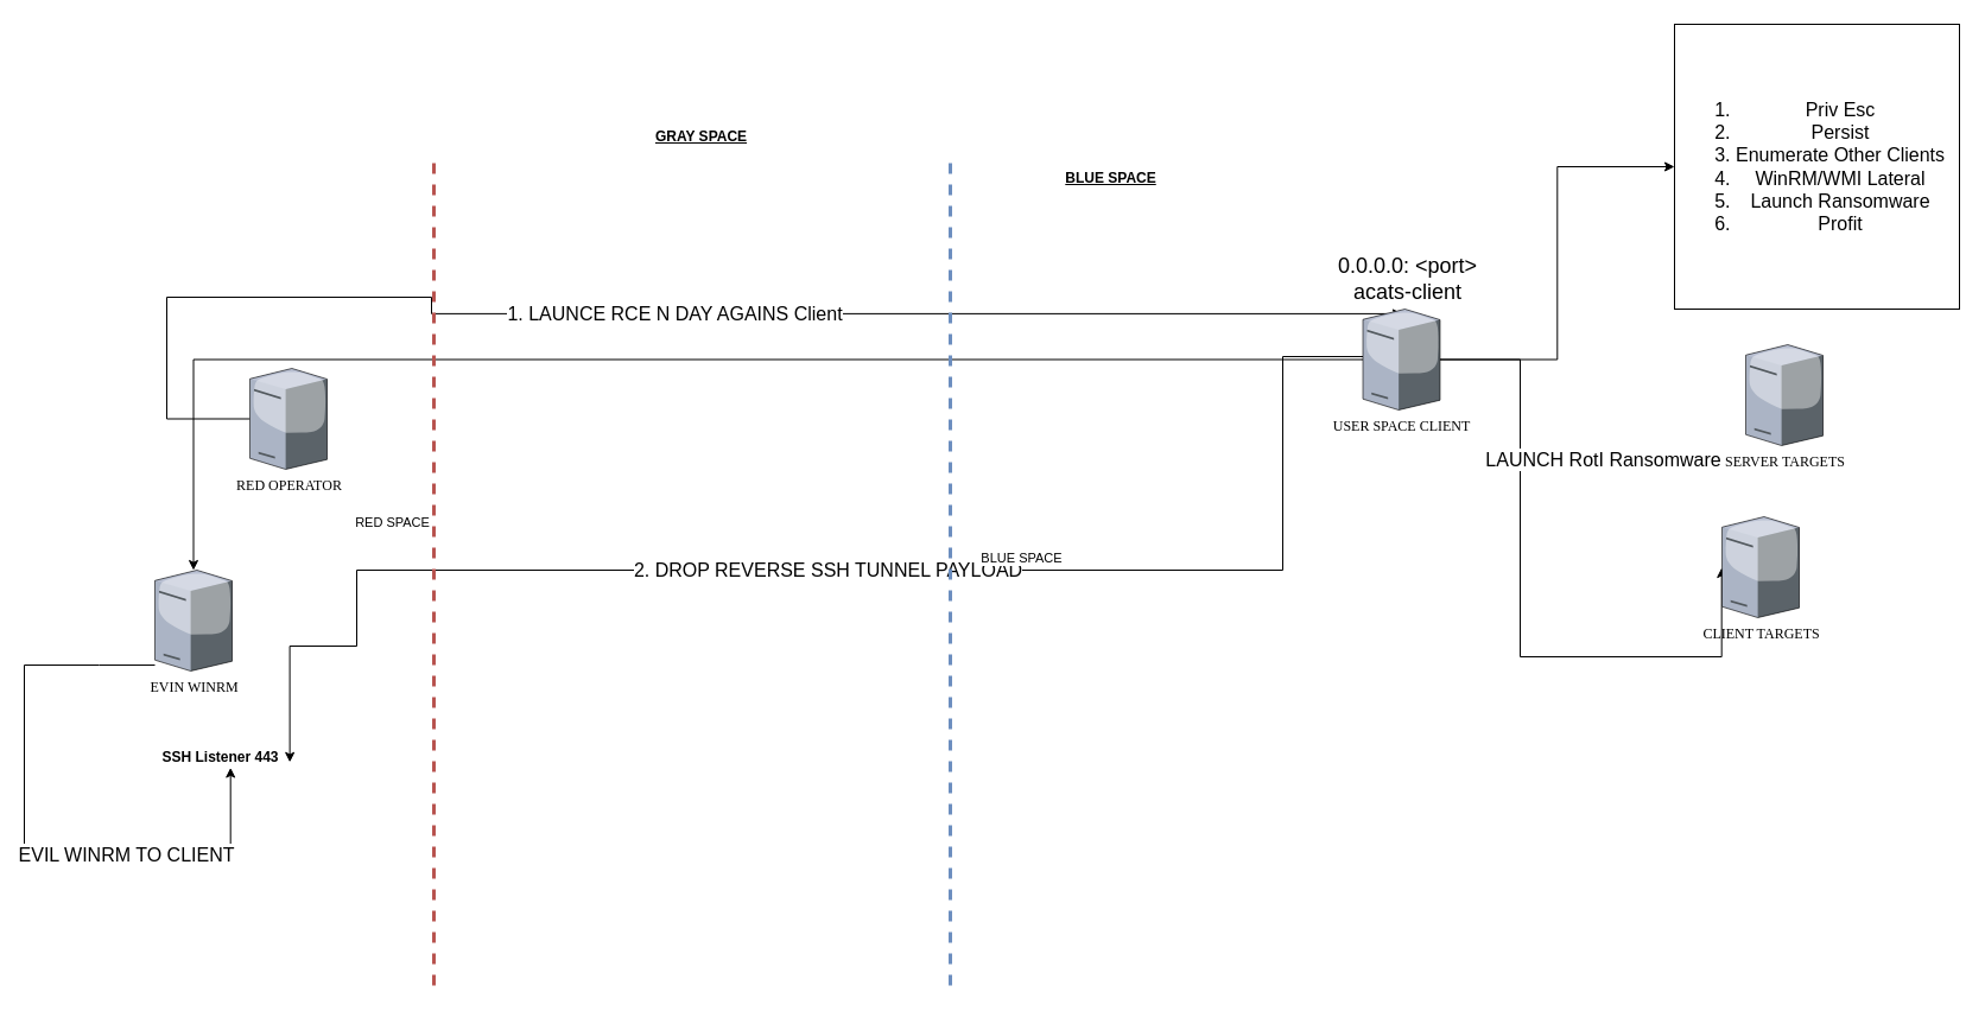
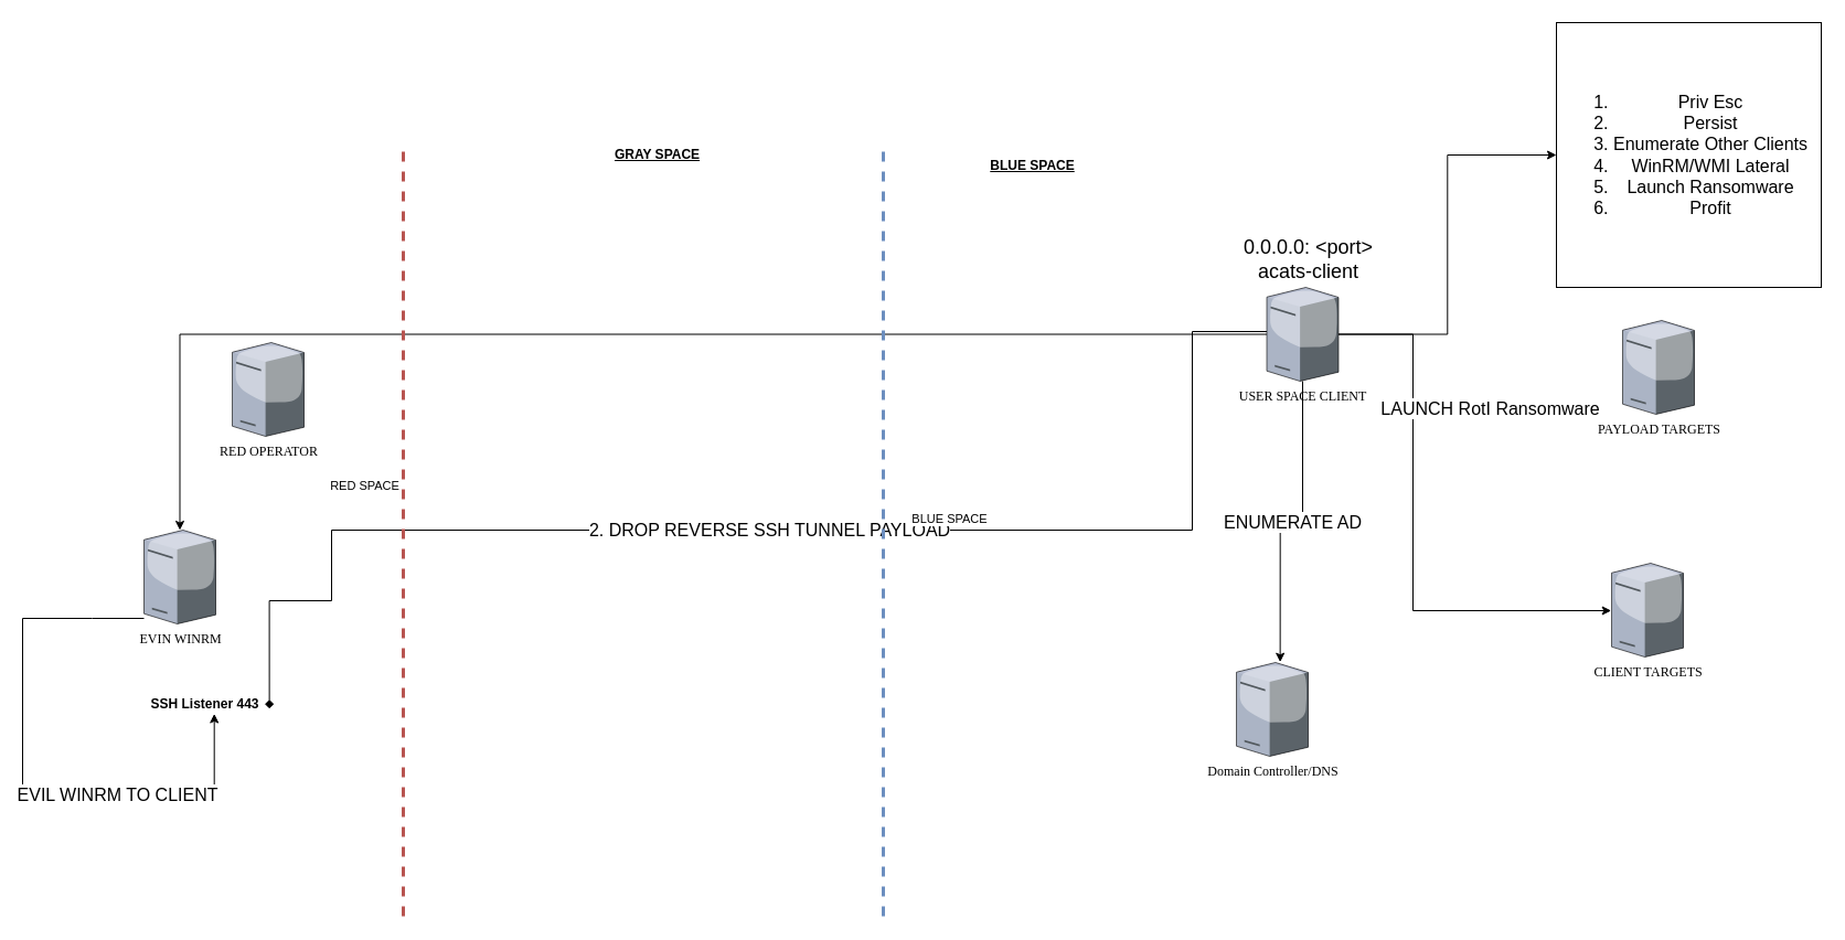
- <mxCell id="19" value="&lt;b&gt;&lt;u&gt;GRAY SPACE&lt;/u&gt;&lt;/b&gt;" style="text;html=1;align=center;verticalAlign=middle;resizable=0;points=[];autosize=1;strokeColor=none;fillColor=none;" parent="1" vertex="1"><mxGeometry x="545" y="105" width="90" height="20" as="geometry" /></mxCell>
+ <mxCell id="19" value="&lt;b&gt;&lt;u&gt;GRAY SPACE&lt;/u&gt;&lt;/b&gt;" style="text;html=1;align=center;verticalAlign=middle;resizable=0;points=[];autosize=1;strokeColor=none;fillColor=none;" parent="1" vertex="1"><mxGeometry x="550" y="130" width="90" height="20" as="geometry" /></mxCell>
- <mxCell id="2" value="&lt;span style=&quot;font-size: 16px;&quot;&gt;1. LAUNCE RCE N DAY AGAINS Client&lt;/span&gt;" style="edgeStyle=orthogonalEdgeStyle;rounded=0;orthogonalLoop=1;jettySize=auto;html=1;entryX=0.513;entryY=0.046;entryDx=0;entryDy=0;entryPerimeter=0;" parent="1" source="3" target="14" edge="1"><mxGeometry relative="1" as="geometry"><Array as="points"><mxPoint x="140" y="353" /><mxPoint x="140" y="250" /><mxPoint x="363" y="250" /><mxPoint x="363" y="264" /></Array></mxGeometry></mxCell>
- <mxCell id="6" value="SERVER TARGETS" style="verticalLabelPosition=bottom;aspect=fixed;html=1;verticalAlign=top;strokeColor=none;shape=mxgraph.citrix.tower_server;rounded=0;shadow=0;comic=0;fontFamily=Verdana;" parent="1" vertex="1"><mxGeometry x="1470" y="290" width="65" height="85" as="geometry" /></mxCell>
+ <mxCell id="6" value="PAYLOAD TARGETS" style="verticalLabelPosition=bottom;aspect=fixed;html=1;verticalAlign=top;strokeColor=none;shape=mxgraph.citrix.tower_server;rounded=0;shadow=0;comic=0;fontFamily=Verdana;" parent="1" vertex="1"><mxGeometry x="1470" y="290" width="65" height="85" as="geometry" /></mxCell>
+ <mxCell id="10" value="ENUMERATE AD" style="edgeStyle=orthogonalEdgeStyle;rounded=0;orthogonalLoop=1;jettySize=auto;html=1;entryX=0.61;entryY=-0.004;entryDx=0;entryDy=0;entryPerimeter=0;fontSize=16;" edge="1" parent="1" source="14" target="7"><mxGeometry relative="1" as="geometry" /></mxCell>
- <mxCell id="17" value="CLIENT TARGETS" style="verticalLabelPosition=bottom;aspect=fixed;html=1;verticalAlign=top;strokeColor=none;shape=mxgraph.citrix.tower_server;rounded=0;shadow=0;comic=0;fontFamily=Verdana;" parent="1" vertex="1"><mxGeometry x="1450" y="435" width="65" height="85" as="geometry" /></mxCell>
+ <mxCell id="17" value="CLIENT TARGETS" style="verticalLabelPosition=bottom;aspect=fixed;html=1;verticalAlign=top;strokeColor=none;shape=mxgraph.citrix.tower_server;rounded=0;shadow=0;comic=0;fontFamily=Verdana;" parent="1" vertex="1"><mxGeometry x="1460" y="510" width="65" height="85" as="geometry" /></mxCell>
- <mxCell id="8" style="edgeStyle=orthogonalEdgeStyle;rounded=0;orthogonalLoop=1;jettySize=auto;html=1;fontStyle=1;entryX=1.033;entryY=0.717;entryDx=0;entryDy=0;entryPerimeter=0;" edge="1" parent="1" source="14" target="21"><mxGeometry relative="1" as="geometry"><mxPoint x="-250" y="570" as="targetPoint" /><Array as="points"><mxPoint x="1080" y="300" /><mxPoint x="1080" y="480" /><mxPoint x="300" y="480" /><mxPoint x="300" y="544" /><mxPoint x="244" y="544" /></Array></mxGeometry></mxCell>
+ <mxCell id="8" style="edgeStyle=orthogonalEdgeStyle;rounded=0;orthogonalLoop=1;jettySize=auto;html=1;fontStyle=1;entryX=1.033;entryY=0.717;entryDx=0;entryDy=0;entryPerimeter=0;endArrow=diamond;" edge="1" parent="1" source="14" target="21"><mxGeometry relative="1" as="geometry"><mxPoint x="-250" y="570" as="targetPoint" /><Array as="points"><mxPoint x="1080" y="300" /><mxPoint x="1080" y="480" /><mxPoint x="300" y="480" /><mxPoint x="300" y="544" /><mxPoint x="244" y="544" /></Array></mxGeometry></mxCell>
+ <mxCell id="7" value="Domain Controller/DNS" style="verticalLabelPosition=bottom;aspect=fixed;html=1;verticalAlign=top;strokeColor=none;shape=mxgraph.citrix.tower_server;rounded=0;shadow=0;comic=0;fontFamily=Verdana;" parent="1" vertex="1"><mxGeometry x="1120" y="600" width="65" height="85" as="geometry" /></mxCell>
